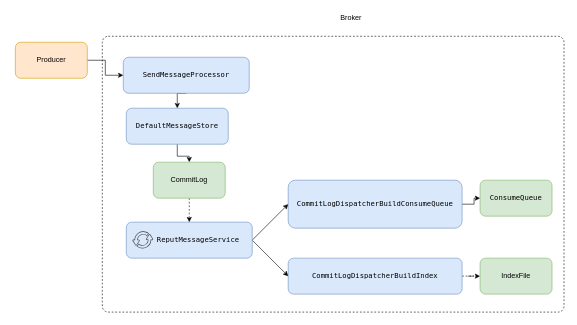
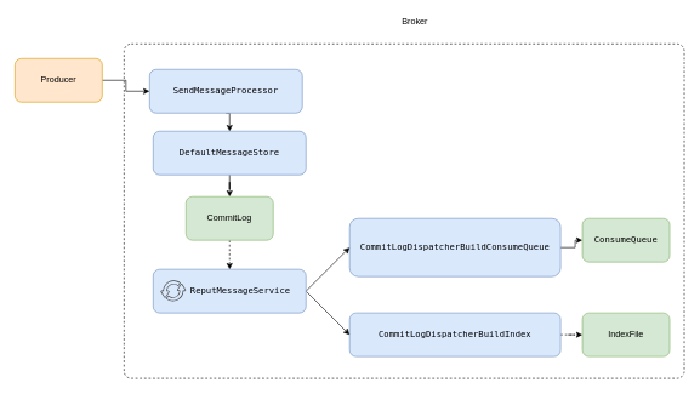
- <mxCell id="16" value="Broker" style="text;html=1;strokeColor=none;fillColor=none;align=center;verticalAlign=middle;whiteSpace=wrap;rounded=0;" parent="1" vertex="1"><mxGeometry x="565" y="20" width="40" height="20" as="geometry" /></mxCell>
+ <mxCell id="16" value="Broker" style="text;html=1;strokeColor=none;fillColor=none;align=center;verticalAlign=middle;whiteSpace=wrap;rounded=0;" parent="1" vertex="1"><mxGeometry x="550" y="20" width="40" height="20" as="geometry" /></mxCell>
- <mxCell id="13" value="Producer" style="rounded=1;whiteSpace=wrap;html=1;fillColor=#ffe6cc;strokeColor=#d79b00;" parent="1" vertex="1"><mxGeometry x="25" y="70" width="120" height="60" as="geometry" /></mxCell>
+ <mxCell id="13" value="Producer" style="rounded=1;whiteSpace=wrap;html=1;fillColor=#ffe6cc;strokeColor=#d79b00;" parent="1" vertex="1"><mxGeometry x="20" y="80" width="120" height="60" as="geometry" /></mxCell>
- <mxCell id="8" value="&lt;pre&gt;DefaultMessageStore&lt;/pre&gt;" style="rounded=1;whiteSpace=wrap;html=1;fillColor=#dae8fc;strokeColor=#6c8ebf;" parent="1" vertex="1"><mxGeometry x="210" y="180" width="170" height="60" as="geometry" /></mxCell>
+ <mxCell id="8" value="&lt;pre&gt;DefaultMessageStore&lt;/pre&gt;" style="rounded=1;whiteSpace=wrap;html=1;fillColor=#dae8fc;strokeColor=#6c8ebf;" parent="1" vertex="1"><mxGeometry x="210" y="180" width="210" height="60" as="geometry" /></mxCell>
